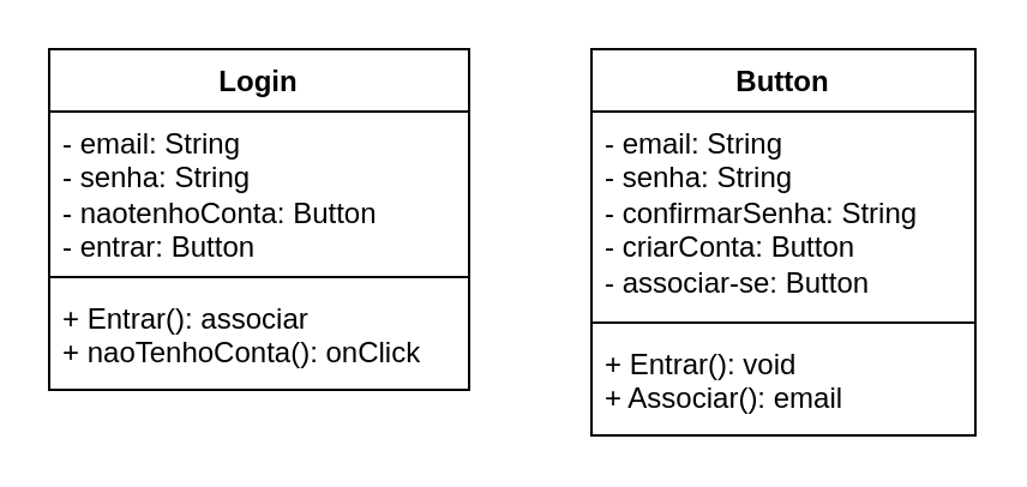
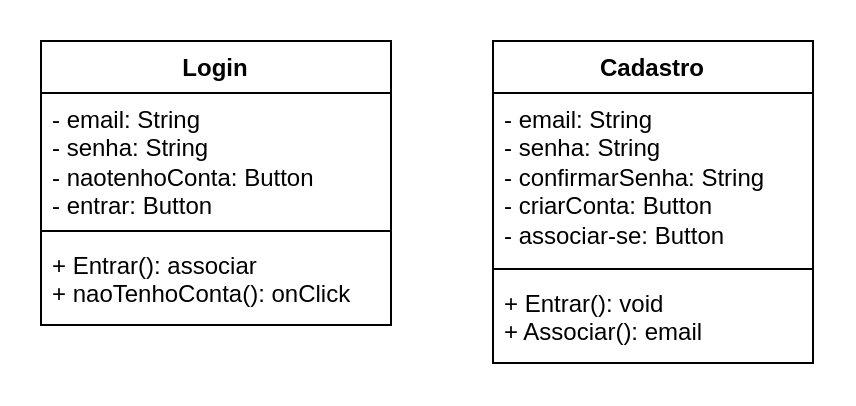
- <mxCell id="6" value="Button" style="swimlane;fontStyle=1;align=center;verticalAlign=top;childLayout=stackLayout;horizontal=1;startSize=26;horizontalStack=0;resizeParent=1;resizeParentMax=0;resizeLast=0;collapsible=1;marginBottom=0;whiteSpace=wrap;html=1;" vertex="1" parent="1"><mxGeometry x="246" y="20" width="160" height="161" as="geometry" /></mxCell>
+ <mxCell id="6" value="Cadastro" style="swimlane;fontStyle=1;align=center;verticalAlign=top;childLayout=stackLayout;horizontal=1;startSize=26;horizontalStack=0;resizeParent=1;resizeParentMax=0;resizeLast=0;collapsible=1;marginBottom=0;whiteSpace=wrap;html=1;" vertex="1" parent="1"><mxGeometry x="246" y="20" width="160" height="161" as="geometry" /></mxCell>
